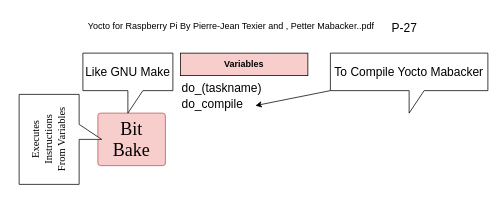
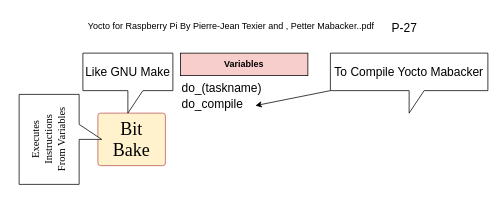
- <mxCell id="2" value="&lt;font face=&quot;Lucida Console&quot; style=&quot;font-size: 24px;&quot;&gt;Bit&lt;/font&gt;&lt;div&gt;&lt;font face=&quot;Lucida Console&quot; style=&quot;font-size: 24px;&quot;&gt;Bake&lt;/font&gt;&lt;/div&gt;" style="rounded=1;whiteSpace=wrap;html=1;arcSize=5;fillColor=#f8cecc;strokeColor=#b85450;" vertex="1" parent="1"><mxGeometry x="130" y="150" width="90" height="70" as="geometry" /></mxCell>
+ <mxCell id="2" value="&lt;font face=&quot;Lucida Console&quot; style=&quot;font-size: 24px;&quot;&gt;Bit&lt;/font&gt;&lt;div&gt;&lt;font face=&quot;Lucida Console&quot; style=&quot;font-size: 24px;&quot;&gt;Bake&lt;/font&gt;&lt;/div&gt;" style="rounded=1;whiteSpace=wrap;html=1;arcSize=5;fillColor=#fff2cc;strokeColor=#b85450;" vertex="1" parent="1"><mxGeometry x="130" y="150" width="90" height="70" as="geometry" /></mxCell>
